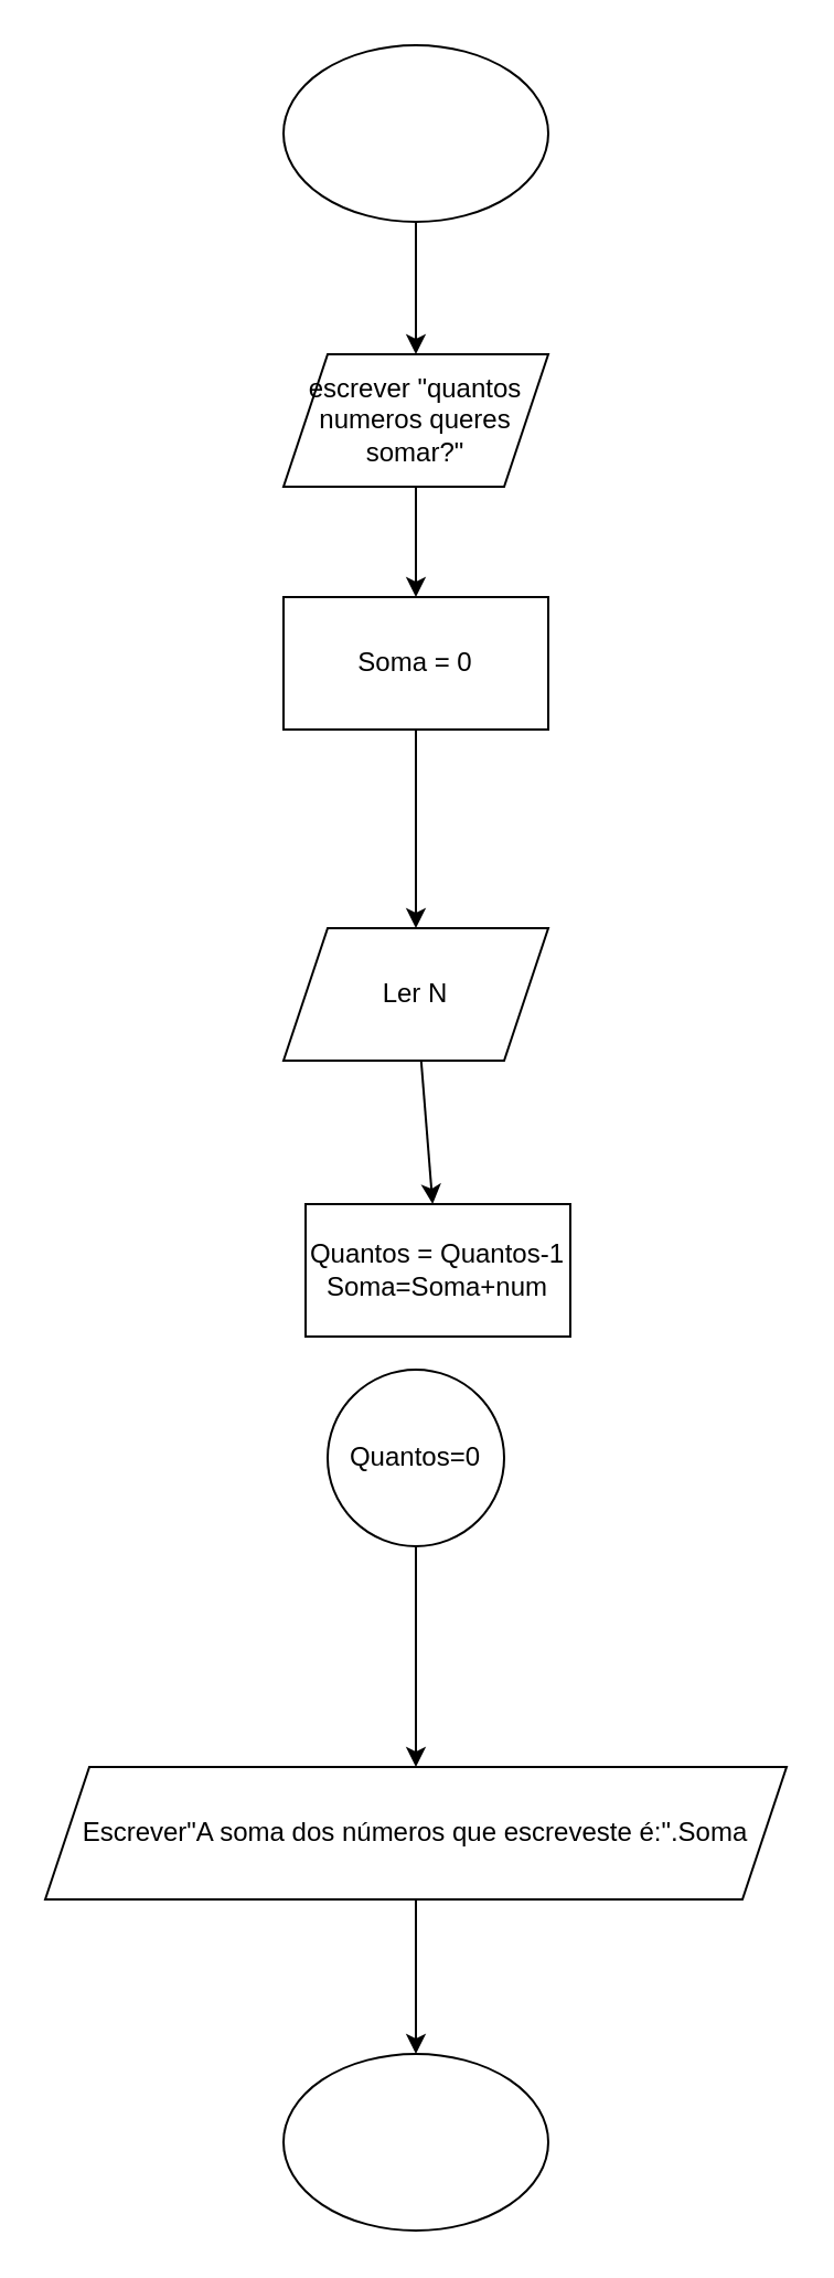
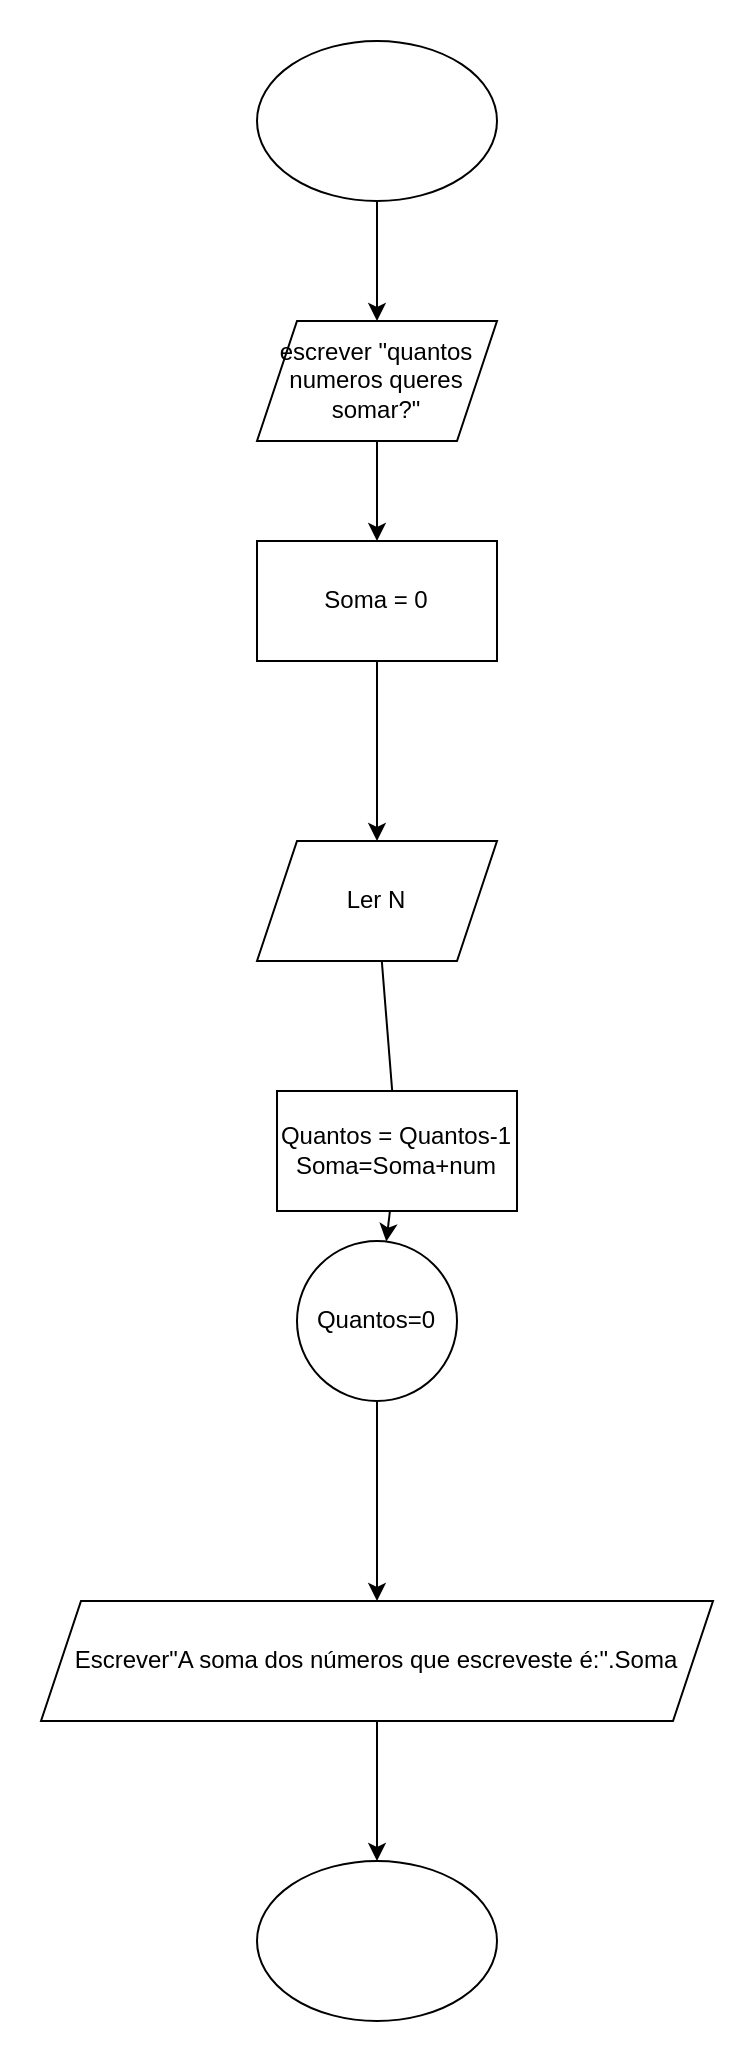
- <mxCell id="11" value="" style="endArrow=classic;html=1;rounded=0;" edge="1" parent="1" source="6" target="10"><mxGeometry width="50" height="50" relative="1" as="geometry"><mxPoint x="74" y="490" as="sourcePoint" /><mxPoint x="124" y="440" as="targetPoint" /></mxGeometry></mxCell>
+ <mxCell id="11" value="" style="endArrow=none;html=1;rounded=0;" edge="1" parent="1" source="6" target="10"><mxGeometry width="50" height="50" relative="1" as="geometry"><mxPoint x="74" y="490" as="sourcePoint" /><mxPoint x="124" y="440" as="targetPoint" /></mxGeometry></mxCell>
+ <mxCell id="16" value="" style="endArrow=classic;html=1;rounded=0;" edge="1" parent="1" source="10" target="12"><mxGeometry width="50" height="50" relative="1" as="geometry"><mxPoint x="214" y="810" as="sourcePoint" /><mxPoint x="214" y="910" as="targetPoint" /></mxGeometry></mxCell>
